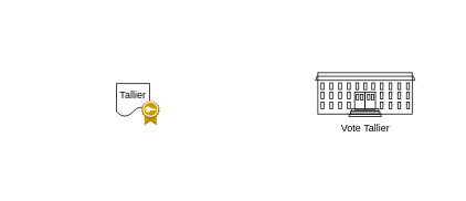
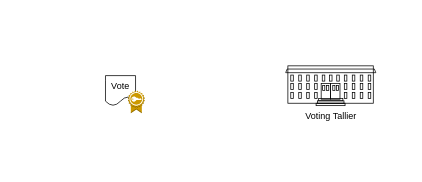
- <mxCell id="2" value="Tallier" style="shape=document;whiteSpace=wrap;html=1;boundedLbl=1;strokeColor=default;strokeWidth=1;fillColor=none;" parent="1" vertex="1"><mxGeometry x="140" y="100" width="40" height="40" as="geometry" /></mxCell>
+ <mxCell id="2" value="Vote" style="shape=document;whiteSpace=wrap;html=1;boundedLbl=1;strokeColor=default;strokeWidth=1;fillColor=none;" parent="1" vertex="1"><mxGeometry x="140" y="100" width="40" height="40" as="geometry" /></mxCell>
- <mxCell id="6" value="Vote Tallier" style="shape=mxgraph.cisco.buildings.university;html=1;pointerEvents=1;dashed=0;fillColor=none;strokeColor=#000000;strokeWidth=1;verticalLabelPosition=bottom;verticalAlign=top;align=center;outlineConnect=0;" parent="1" vertex="1"><mxGeometry x="380" y="87" width="120" height="53" as="geometry" /></mxCell>
+ <mxCell id="6" value="Voting Tallier" style="shape=mxgraph.cisco.buildings.university;html=1;pointerEvents=1;dashed=0;fillColor=none;strokeColor=#000000;strokeWidth=1;verticalLabelPosition=bottom;verticalAlign=top;align=center;outlineConnect=0;" parent="1" vertex="1"><mxGeometry x="380" y="87" width="120" height="53" as="geometry" /></mxCell>
